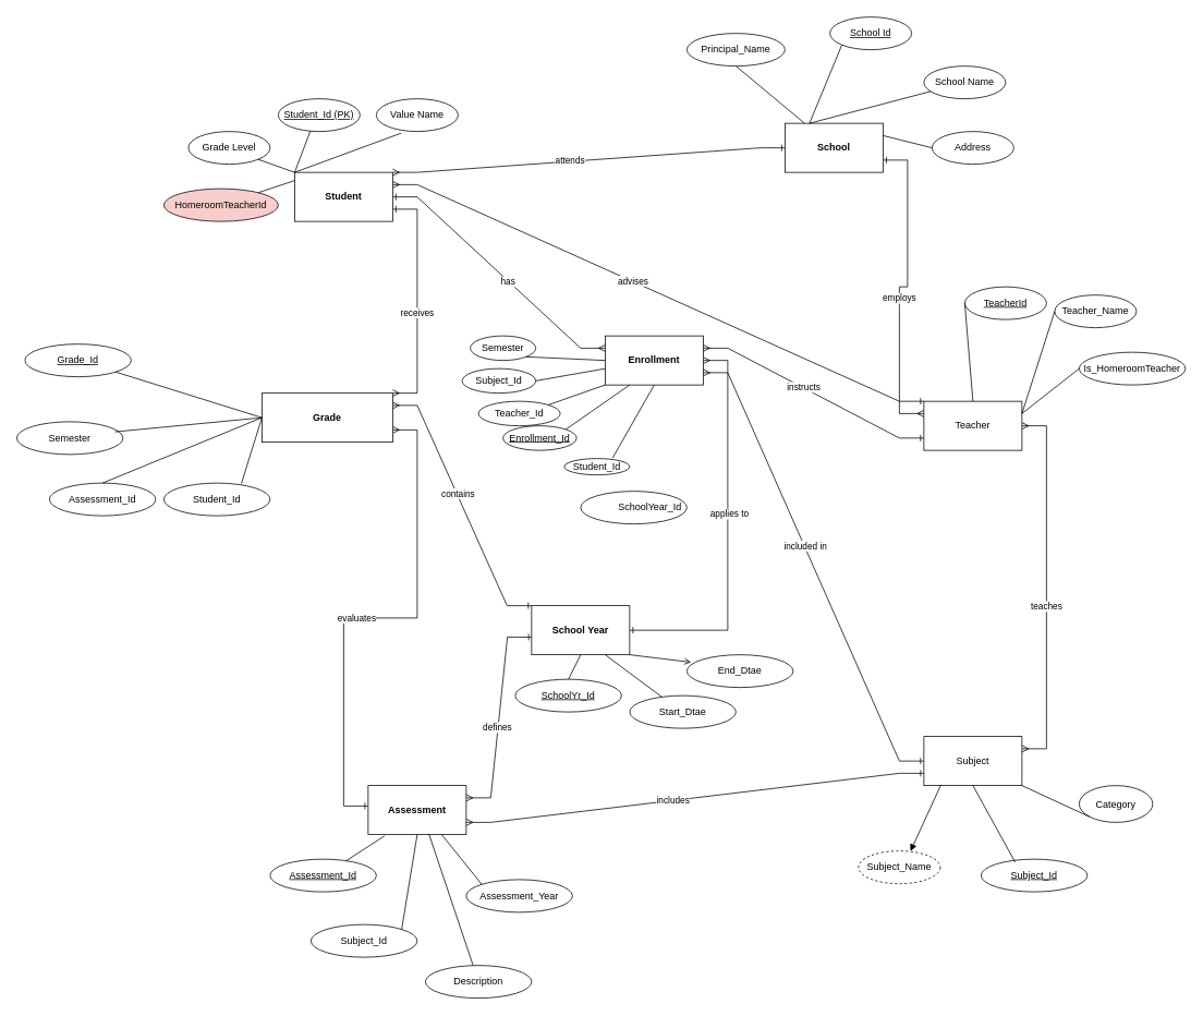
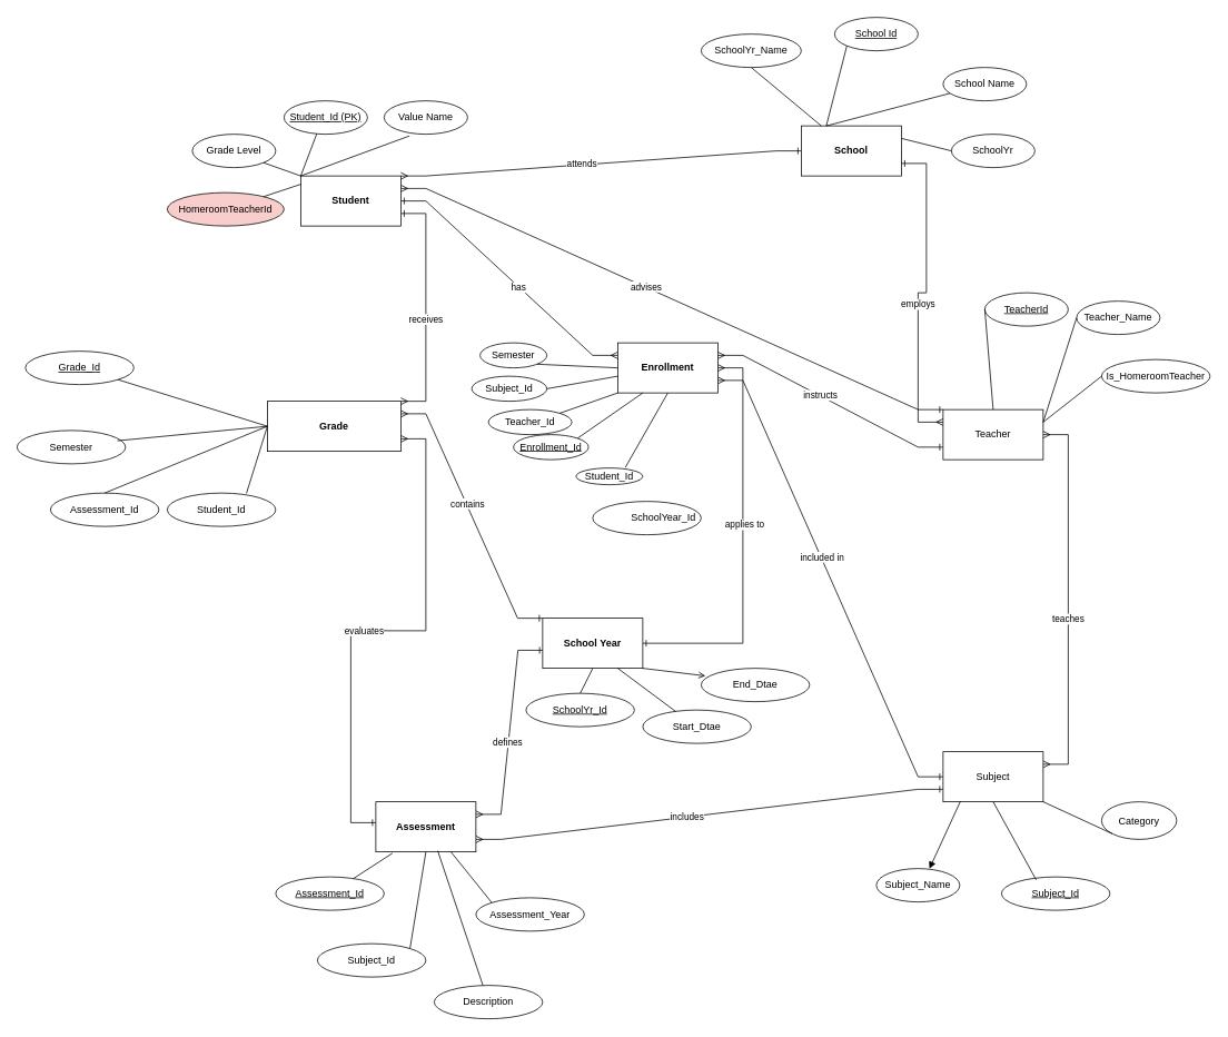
- <mxCell id="40" value="&lt;u&gt;School Id&lt;/u&gt;" style="ellipse;whiteSpace=wrap;html=1;" vertex="1" parent="1"><mxGeometry x="1015" y="20" width="100" height="40" as="geometry" /></mxCell>
+ <mxCell id="40" value="&lt;u&gt;School Id&lt;/u&gt;" style="ellipse;whiteSpace=wrap;html=1;" vertex="1" parent="1"><mxGeometry x="1000" y="20" width="100" height="40" as="geometry" /></mxCell>
- <mxCell id="43" value="Principal_Name" style="ellipse;whiteSpace=wrap;html=1;" vertex="1" parent="1"><mxGeometry x="840" y="40" width="120" height="40" as="geometry" /></mxCell>
+ <mxCell id="43" value="SchoolYr_Name" style="ellipse;whiteSpace=wrap;html=1;" vertex="1" parent="1"><mxGeometry x="840" y="40" width="120" height="40" as="geometry" /></mxCell>
- <mxCell id="42" value="Address" style="ellipse;whiteSpace=wrap;html=1;" vertex="1" parent="1"><mxGeometry x="1140" y="160" width="100" height="40" as="geometry" /></mxCell>
+ <mxCell id="42" value="SchoolYr" style="ellipse;whiteSpace=wrap;html=1;" vertex="1" parent="1"><mxGeometry x="1140" y="160" width="100" height="40" as="geometry" /></mxCell>
- <mxCell id="48" value="Subject_Name" style="ellipse;whiteSpace=wrap;html=1;dashed=1;" vertex="1" parent="1"><mxGeometry x="1050" y="1040" width="100" height="40" as="geometry" /></mxCell>
+ <mxCell id="48" value="Subject_Name" style="ellipse;whiteSpace=wrap;html=1;" vertex="1" parent="1"><mxGeometry x="1050" y="1040" width="100" height="40" as="geometry" /></mxCell>
